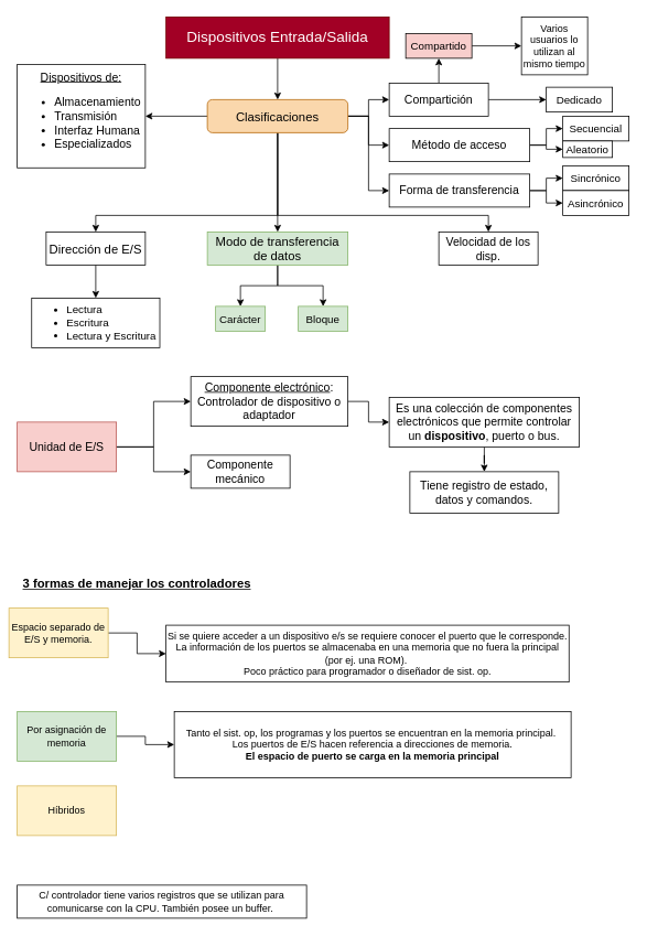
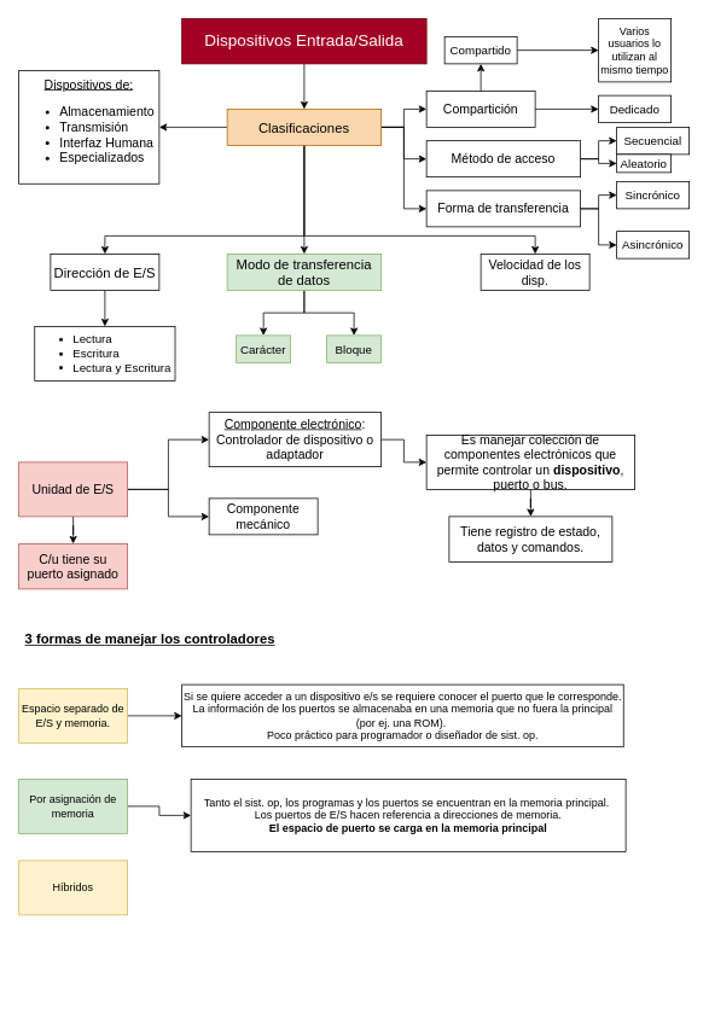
- <mxCell id="32" value="&lt;font style=&quot;font-size: 13px;&quot;&gt;Compartido&lt;/font&gt;" style="rounded=0;whiteSpace=wrap;html=1;fillColor=#f8cecc;" parent="1" vertex="1"><mxGeometry x="490" y="40" width="80" height="30" as="geometry" /></mxCell>
+ <mxCell id="32" value="&lt;font style=&quot;font-size: 13px;&quot;&gt;Compartido&lt;/font&gt;" style="rounded=0;whiteSpace=wrap;html=1;" parent="1" vertex="1"><mxGeometry x="490" y="40" width="80" height="30" as="geometry" /></mxCell>
- <mxCell id="33" value="&lt;font style=&quot;font-size: 12px;&quot;&gt;Varios usuarios lo utilizan al mismo tiempo&lt;/font&gt;" style="rounded=0;whiteSpace=wrap;html=1;" parent="1" vertex="1"><mxGeometry x="630" y="20" width="80" height="70" as="geometry" /></mxCell>
+ <mxCell id="33" value="&lt;font style=&quot;font-size: 12px;&quot;&gt;Varios usuarios lo utilizan al mismo tiempo&lt;/font&gt;" style="rounded=0;whiteSpace=wrap;html=1;" parent="1" vertex="1"><mxGeometry x="660" y="20" width="80" height="70" as="geometry" /></mxCell>
- <mxCell id="11" value="&lt;font style=&quot;font-size: 15px;&quot;&gt;Clasificaciones&lt;/font&gt;" style="whiteSpace=wrap;html=1;fillColor=#fad7ac;strokeColor=#b46504;rounded=1;" parent="1" vertex="1"><mxGeometry x="250" y="120" width="170" height="40" as="geometry" /></mxCell>
+ <mxCell id="11" value="&lt;font style=&quot;font-size: 15px;&quot;&gt;Clasificaciones&lt;/font&gt;" style="rounded=0;whiteSpace=wrap;html=1;fillColor=#fad7ac;strokeColor=#b46504;" parent="1" vertex="1"><mxGeometry x="250" y="120" width="170" height="40" as="geometry" /></mxCell>
- <mxCell id="26" value="&lt;font style=&quot;font-size: 13px;&quot;&gt;Asincrónico&lt;/font&gt;" style="rounded=0;whiteSpace=wrap;html=1;" parent="1" vertex="1"><mxGeometry x="680" y="230" width="80" height="30" as="geometry" /></mxCell>
+ <mxCell id="26" value="&lt;font style=&quot;font-size: 13px;&quot;&gt;Asincrónico&lt;/font&gt;" style="rounded=0;whiteSpace=wrap;html=1;" parent="1" vertex="1"><mxGeometry x="680" y="255" width="80" height="30" as="geometry" /></mxCell>
- <mxCell id="48" value="&lt;span style=&quot;font-size: 14px;&quot;&gt;Es una colección de componentes electrónicos que permite controlar un &lt;b&gt;dispositivo&lt;/b&gt;, puerto o bus.&lt;/span&gt;" style="rounded=0;whiteSpace=wrap;html=1;" vertex="1" parent="1"><mxGeometry x="470" y="480" width="230" height="60" as="geometry" /></mxCell>
+ <mxCell id="48" value="&lt;span style=&quot;font-size: 14px;&quot;&gt;Es manejar colección de componentes electrónicos que permite controlar un &lt;b&gt;dispositivo&lt;/b&gt;, puerto o bus.&lt;/span&gt;" style="rounded=0;whiteSpace=wrap;html=1;" vertex="1" parent="1"><mxGeometry x="470" y="480" width="230" height="60" as="geometry" /></mxCell>
+ <mxCell id="42" style="edgeStyle=orthogonalEdgeStyle;rounded=0;orthogonalLoop=1;jettySize=auto;html=1;exitX=0.5;exitY=1;exitDx=0;exitDy=0;" edge="1" parent="1" source="43" target="51"><mxGeometry relative="1" as="geometry" /></mxCell>
+ <mxCell id="51" value="&lt;font style=&quot;font-size: 14px;&quot;&gt;C/u tiene su puerto asignado&lt;/font&gt;" style="rounded=0;whiteSpace=wrap;html=1;fillColor=#f8cecc;strokeColor=#b85450;" vertex="1" parent="1"><mxGeometry x="20" y="600" width="120" height="50" as="geometry" /></mxCell>
- <mxCell id="55" value="Espacio separado de E/S y memoria." style="rounded=0;whiteSpace=wrap;html=1;fillColor=#fff2cc;strokeColor=#d6b656;" vertex="1" parent="1"><mxGeometry x="10" y="735" width="120" height="60" as="geometry" /></mxCell>
+ <mxCell id="55" value="Espacio separado de E/S y memoria." style="rounded=0;whiteSpace=wrap;html=1;fillColor=#fff2cc;strokeColor=#d6b656;" vertex="1" parent="1"><mxGeometry x="20" y="760" width="120" height="60" as="geometry" /></mxCell>
- <mxCell id="58" value="C/ controlador tiene varios registros que se utilizan para comunicarse con la CPU. También posee un buffer.&amp;nbsp;" style="text;html=1;align=center;verticalAlign=middle;whiteSpace=wrap;rounded=0;strokeColor=default;" vertex="1" parent="1"><mxGeometry x="20" y="1070" width="350" height="40" as="geometry" /></mxCell>
